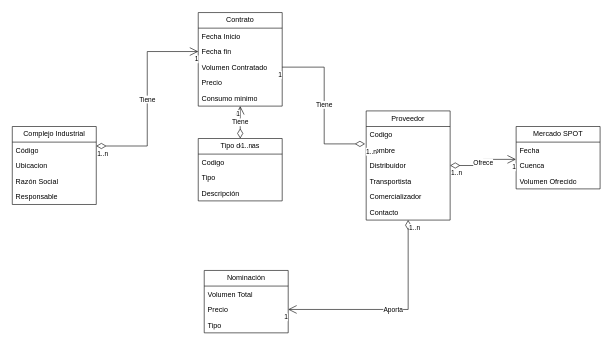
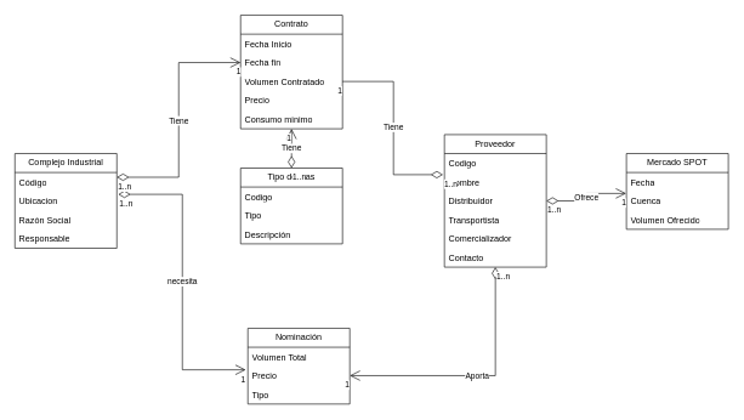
+ <mxCell id="24" value="necesita" style="endArrow=open;html=1;endSize=12;startArrow=diamondThin;startSize=14;startFill=0;edgeStyle=orthogonalEdgeStyle;rounded=0;entryX=-0.021;entryY=1.192;entryDx=0;entryDy=0;entryPerimeter=0;exitX=1.014;exitY=1.154;exitDx=0;exitDy=0;exitPerimeter=0;" edge="1" parent="1" source="3" target="21"><mxGeometry relative="1" as="geometry"><mxPoint x="-10" y="475" as="sourcePoint" /><mxPoint x="120" y="318" as="targetPoint" /></mxGeometry></mxCell>
+ <mxCell id="25" value="1..n" style="edgeLabel;resizable=0;html=1;align=left;verticalAlign=top;" connectable="0" vertex="1" parent="24"><mxGeometry x="-1" relative="1" as="geometry" /></mxCell>
+ <mxCell id="26" value="1" style="edgeLabel;resizable=0;html=1;align=right;verticalAlign=top;" connectable="0" vertex="1" parent="24"><mxGeometry x="1" relative="1" as="geometry" /></mxCell>
